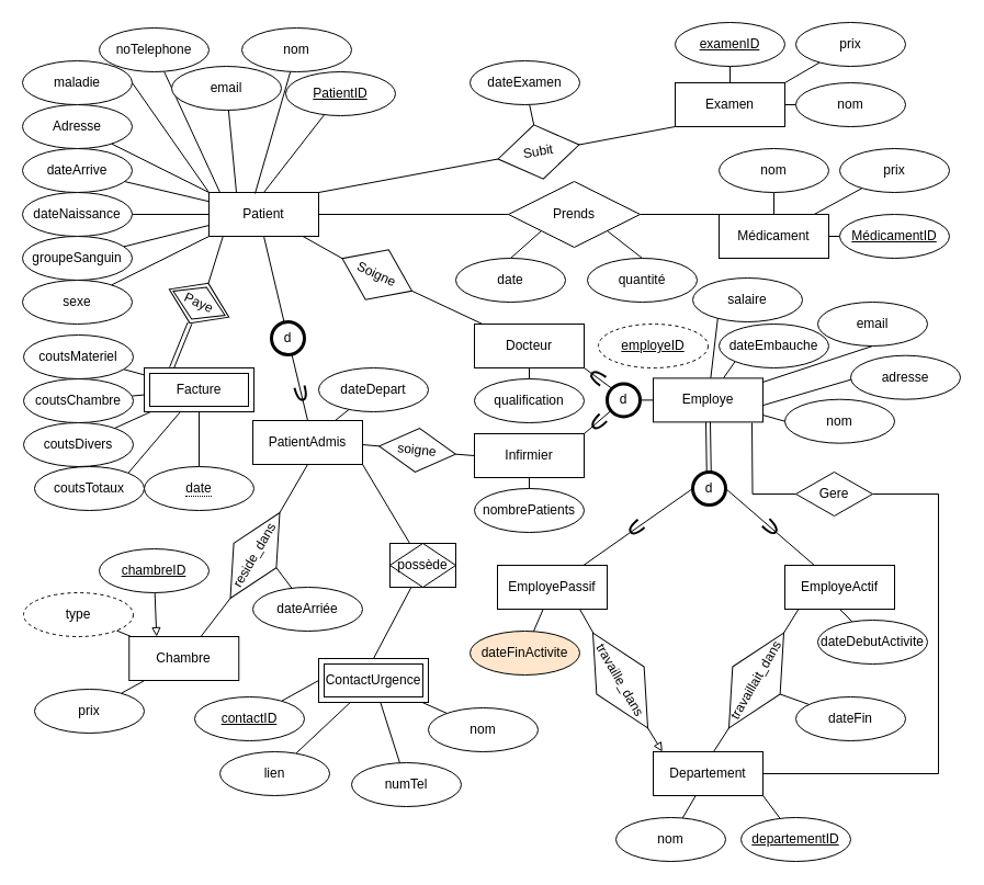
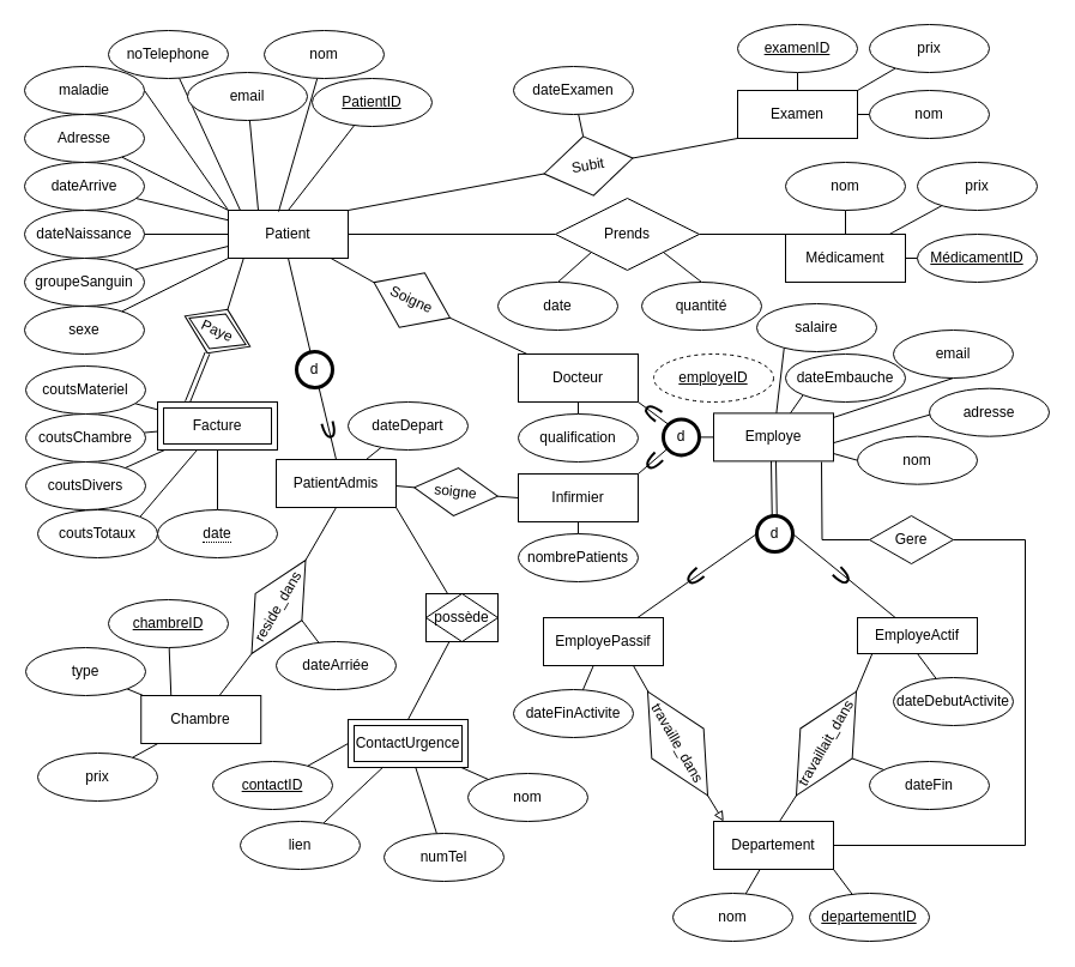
- <mxCell id="102" value="EmployeActif" style="whiteSpace=wrap;html=1;align=center;strokeWidth=1;" vertex="1" parent="1"><mxGeometry x="715" y="515" width="100" height="40" as="geometry" /></mxCell>
+ <mxCell id="102" value="EmployeActif" style="whiteSpace=wrap;html=1;align=center;strokeWidth=1;" vertex="1" parent="1"><mxGeometry x="715" y="515" width="100" height="30" as="geometry" /></mxCell>
- <mxCell id="140" value="type" style="ellipse;whiteSpace=wrap;html=1;align=center;strokeWidth=1;dashed=1;" vertex="1" parent="1"><mxGeometry x="21" y="540" width="100" height="40" as="geometry" /></mxCell>
+ <mxCell id="140" value="type" style="ellipse;whiteSpace=wrap;html=1;align=center;strokeWidth=1;" vertex="1" parent="1"><mxGeometry x="21" y="540" width="100" height="40" as="geometry" /></mxCell>
- <mxCell id="137" style="edgeStyle=none;rounded=0;orthogonalLoop=1;jettySize=auto;html=1;entryX=0.25;entryY=0;entryDx=0;entryDy=0;endArrow=block;endFill=0;" edge="1" parent="1" source="138" target="117"><mxGeometry relative="1" as="geometry" /></mxCell>
+ <mxCell id="137" style="edgeStyle=none;rounded=0;orthogonalLoop=1;jettySize=auto;html=1;entryX=0.25;entryY=0;entryDx=0;entryDy=0;endArrow=none;endFill=0;" edge="1" parent="1" source="138" target="117"><mxGeometry relative="1" as="geometry" /></mxCell>
- <mxCell id="112" value="dateFinActivite" style="ellipse;whiteSpace=wrap;html=1;align=center;strokeWidth=1;fillColor=#ffe6cc;" vertex="1" parent="1"><mxGeometry x="428" y="575" width="100" height="40" as="geometry" /></mxCell>
+ <mxCell id="112" value="dateFinActivite" style="ellipse;whiteSpace=wrap;html=1;align=center;strokeWidth=1;" vertex="1" parent="1"><mxGeometry x="428" y="575" width="100" height="40" as="geometry" /></mxCell>
